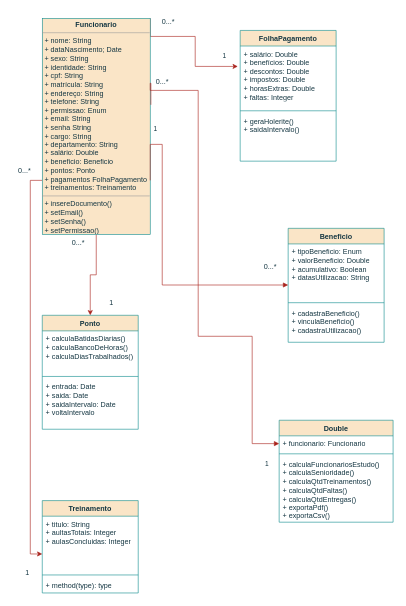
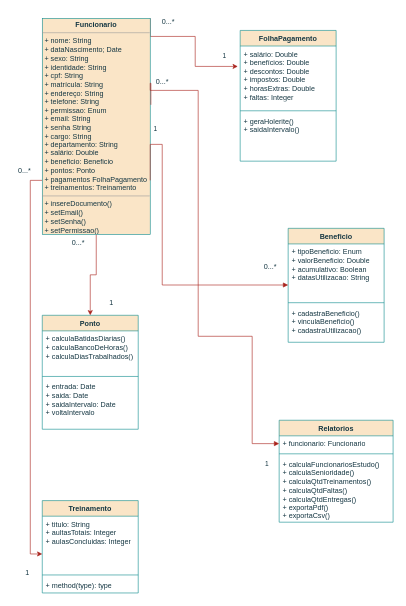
- <mxCell id="22" value="Double" style="swimlane;fontStyle=1;align=center;verticalAlign=top;childLayout=stackLayout;horizontal=1;startSize=26;horizontalStack=0;resizeParent=1;resizeParentMax=0;resizeLast=0;collapsible=1;marginBottom=0;whiteSpace=wrap;html=1;labelBackgroundColor=none;fillColor=#FAE5C7;strokeColor=#0F8B8D;fontColor=#143642;" vertex="1" parent="1"><mxGeometry x="465" y="700" width="190" height="170" as="geometry" /></mxCell>
+ <mxCell id="22" value="Relatorios" style="swimlane;fontStyle=1;align=center;verticalAlign=top;childLayout=stackLayout;horizontal=1;startSize=26;horizontalStack=0;resizeParent=1;resizeParentMax=0;resizeLast=0;collapsible=1;marginBottom=0;whiteSpace=wrap;html=1;labelBackgroundColor=none;fillColor=#FAE5C7;strokeColor=#0F8B8D;fontColor=#143642;" vertex="1" parent="1"><mxGeometry x="465" y="700" width="190" height="170" as="geometry" /></mxCell>
